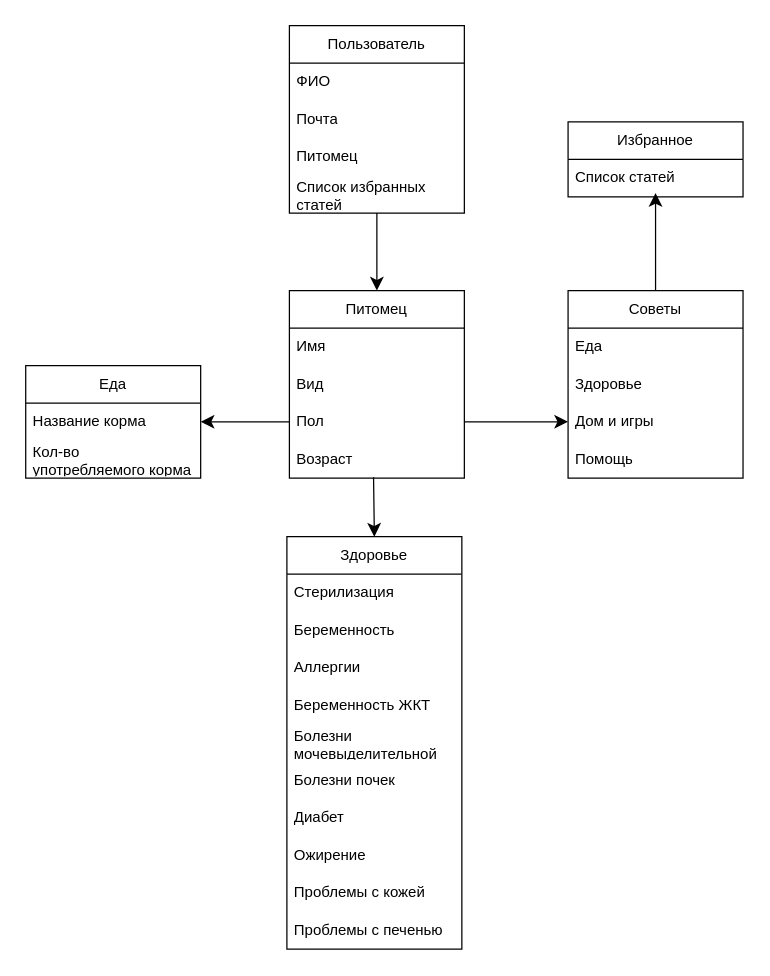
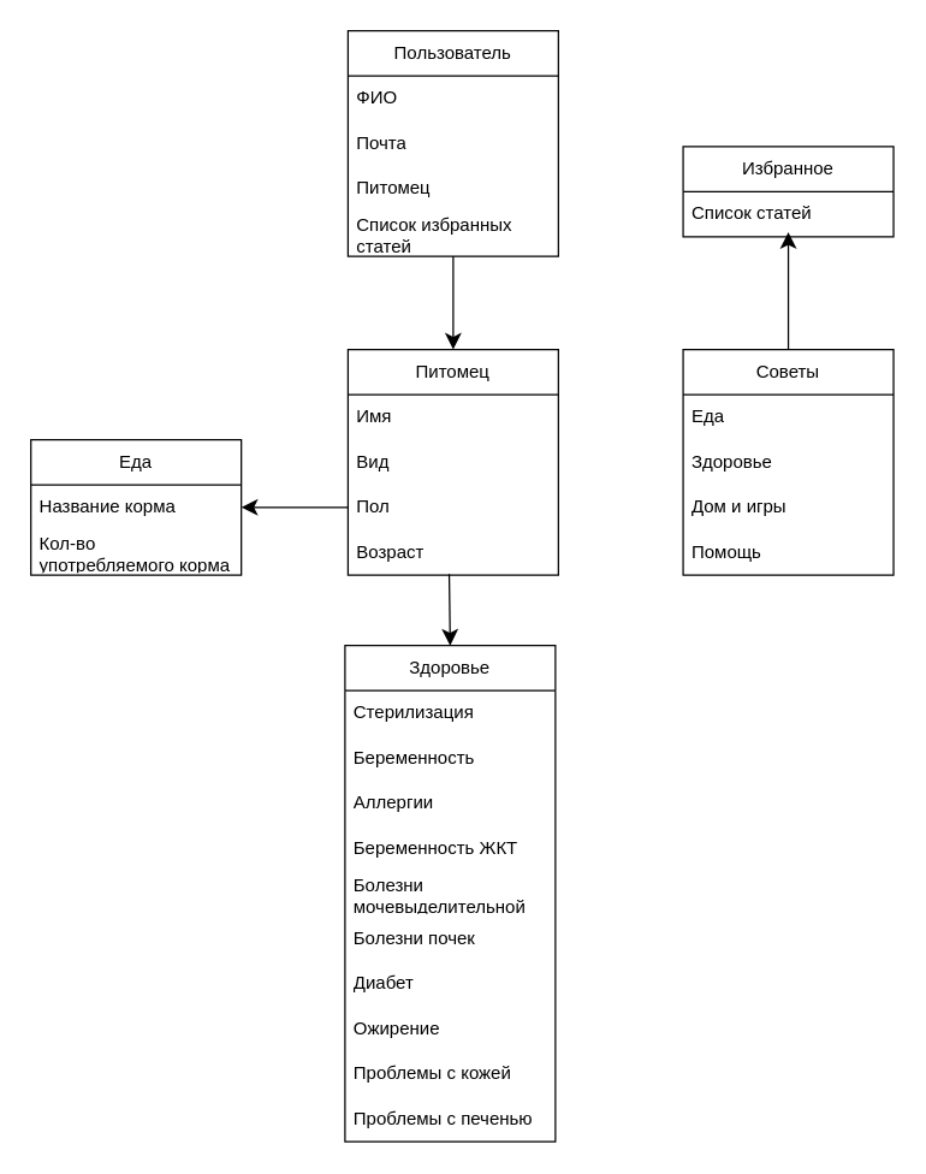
- <mxCell id="30" value="" style="endArrow=classic;html=1;rounded=0;fontSize=12;startSize=8;endSize=8;curved=1;exitX=1;exitY=0.5;exitDx=0;exitDy=0;entryX=0;entryY=0.5;entryDx=0;entryDy=0;" edge="1" parent="1" source="7" target="26"><mxGeometry width="50" height="50" relative="1" as="geometry"><mxPoint x="419" y="584" as="sourcePoint" /><mxPoint x="469" y="534" as="targetPoint" /></mxGeometry></mxCell>
